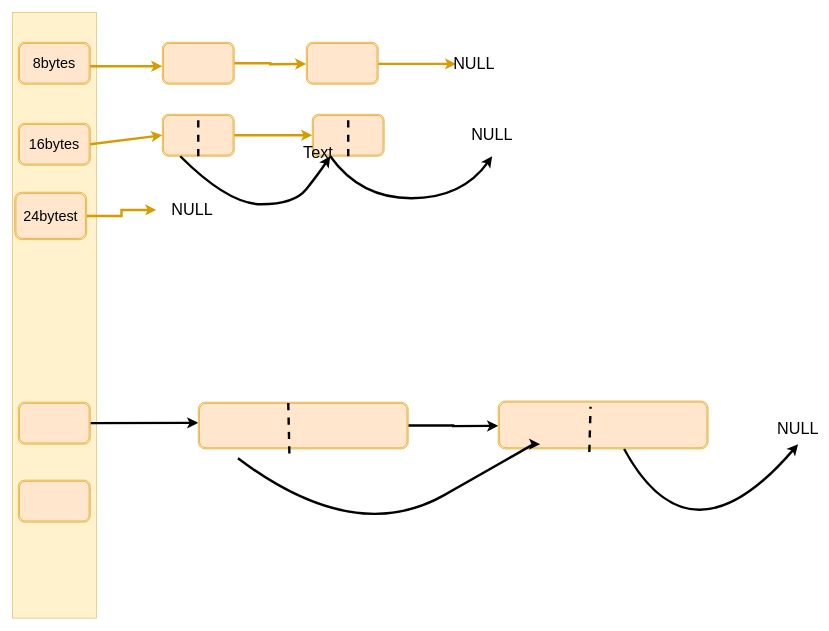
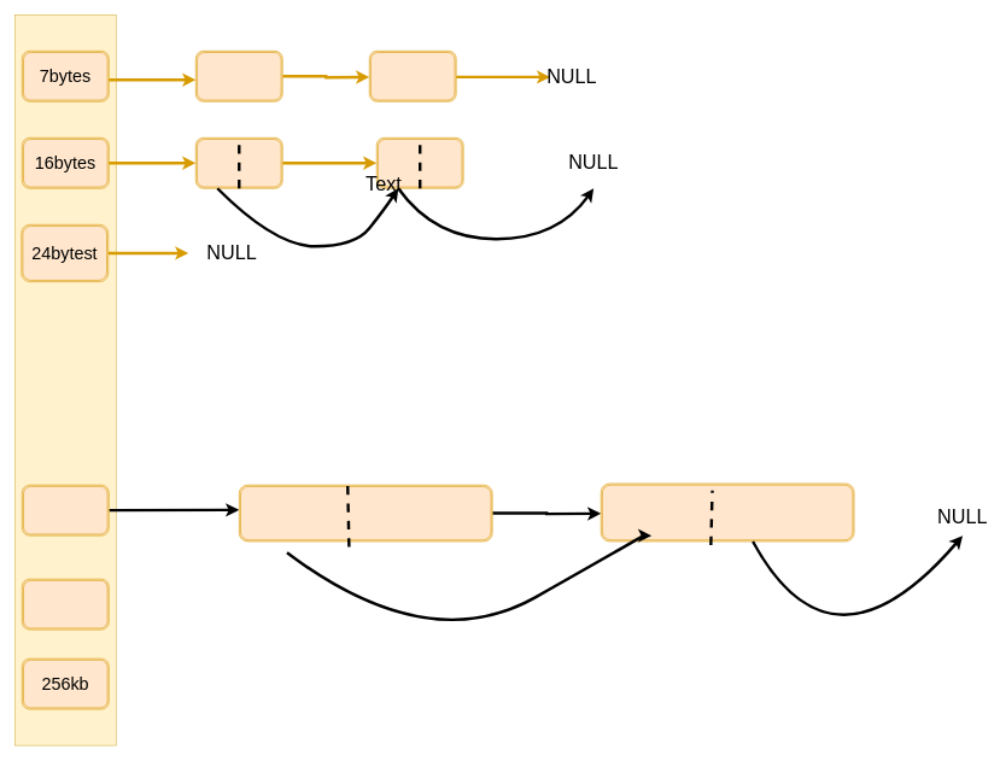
- <mxCell id="3" value="8bytes" style="shape=ext;double=1;rounded=1;whiteSpace=wrap;html=1;fillColor=#ffe6cc;strokeColor=#d79b00;fontSize=24;" vertex="1" parent="1"><mxGeometry x="30" y="70" width="120" height="70" as="geometry" /></mxCell>
+ <mxCell id="3" value="7bytes" style="shape=ext;double=1;rounded=1;whiteSpace=wrap;html=1;fillColor=#ffe6cc;strokeColor=#d79b00;fontSize=24;" vertex="1" parent="1"><mxGeometry x="30" y="70" width="120" height="70" as="geometry" /></mxCell>
- <mxCell id="4" value="16bytes" style="shape=ext;double=1;rounded=1;whiteSpace=wrap;html=1;fillColor=#ffe6cc;strokeColor=#d79b00;fontSize=24;" vertex="1" parent="1"><mxGeometry x="30" y="205" width="120" height="70" as="geometry" /></mxCell>
+ <mxCell id="4" value="16bytes" style="shape=ext;double=1;rounded=1;whiteSpace=wrap;html=1;fillColor=#ffe6cc;strokeColor=#d79b00;fontSize=24;" vertex="1" parent="1"><mxGeometry x="30" y="190" width="120" height="70" as="geometry" /></mxCell>
- <mxCell id="6" value="24bytest" style="shape=ext;double=1;rounded=1;whiteSpace=wrap;html=1;fillColor=#ffe6cc;strokeColor=#d79b00;fontSize=24;" vertex="1" parent="1"><mxGeometry x="24" y="320" width="120" height="79" as="geometry" /></mxCell>
+ <mxCell id="6" value="24bytest" style="shape=ext;double=1;rounded=1;whiteSpace=wrap;html=1;fillColor=#ffe6cc;strokeColor=#d79b00;fontSize=24;" vertex="1" parent="1"><mxGeometry x="29" y="310" width="120" height="79" as="geometry" /></mxCell>
+ <mxCell id="10" value="256kb" style="shape=ext;double=1;rounded=1;whiteSpace=wrap;html=1;fillColor=#ffe6cc;strokeColor=#d79b00;fontSize=24;" vertex="1" parent="1"><mxGeometry x="30" y="910" width="120" height="70" as="geometry" /></mxCell>
